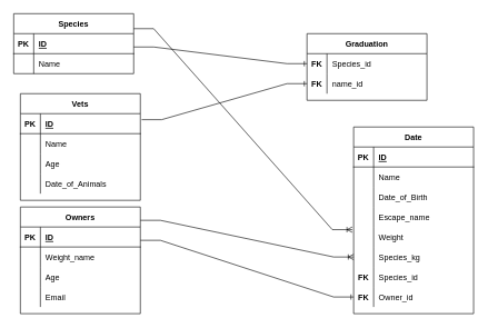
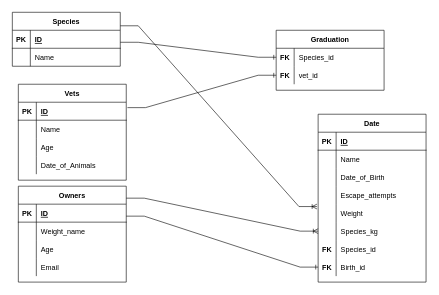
- <mxCell id="15" value="name_id" style="shape=partialRectangle;connectable=0;fillColor=none;top=0;left=0;bottom=0;right=0;align=left;spacingLeft=6;overflow=hidden;fontColor=default;" vertex="1" parent="13"><mxGeometry x="30" width="150" height="30" as="geometry"><mxRectangle width="150" height="30" as="alternateBounds" /></mxGeometry></mxCell>
+ <mxCell id="15" value="vet_id" style="shape=partialRectangle;connectable=0;fillColor=none;top=0;left=0;bottom=0;right=0;align=left;spacingLeft=6;overflow=hidden;fontColor=default;" vertex="1" parent="13"><mxGeometry x="30" width="150" height="30" as="geometry"><mxRectangle width="150" height="30" as="alternateBounds" /></mxGeometry></mxCell>
- <mxCell id="28" value="Escape_name" style="shape=partialRectangle;connectable=0;fillColor=none;top=0;left=0;bottom=0;right=0;align=left;spacingLeft=6;overflow=hidden;fontColor=default;" vertex="1" parent="26"><mxGeometry x="30" width="150" height="30" as="geometry"><mxRectangle width="150" height="30" as="alternateBounds" /></mxGeometry></mxCell>
+ <mxCell id="28" value="Escape_attempts" style="shape=partialRectangle;connectable=0;fillColor=none;top=0;left=0;bottom=0;right=0;align=left;spacingLeft=6;overflow=hidden;fontColor=default;" vertex="1" parent="26"><mxGeometry x="30" width="150" height="30" as="geometry"><mxRectangle width="150" height="30" as="alternateBounds" /></mxGeometry></mxCell>
- <mxCell id="40" value="Owner_id" style="shape=partialRectangle;connectable=0;fillColor=none;top=0;left=0;bottom=0;right=0;align=left;spacingLeft=6;overflow=hidden;fontColor=default;" vertex="1" parent="38"><mxGeometry x="30" width="150" height="30" as="geometry"><mxRectangle width="150" height="30" as="alternateBounds" /></mxGeometry></mxCell>
+ <mxCell id="40" value="Birth_id" style="shape=partialRectangle;connectable=0;fillColor=none;top=0;left=0;bottom=0;right=0;align=left;spacingLeft=6;overflow=hidden;fontColor=default;" vertex="1" parent="38"><mxGeometry x="30" width="150" height="30" as="geometry"><mxRectangle width="150" height="30" as="alternateBounds" /></mxGeometry></mxCell>
